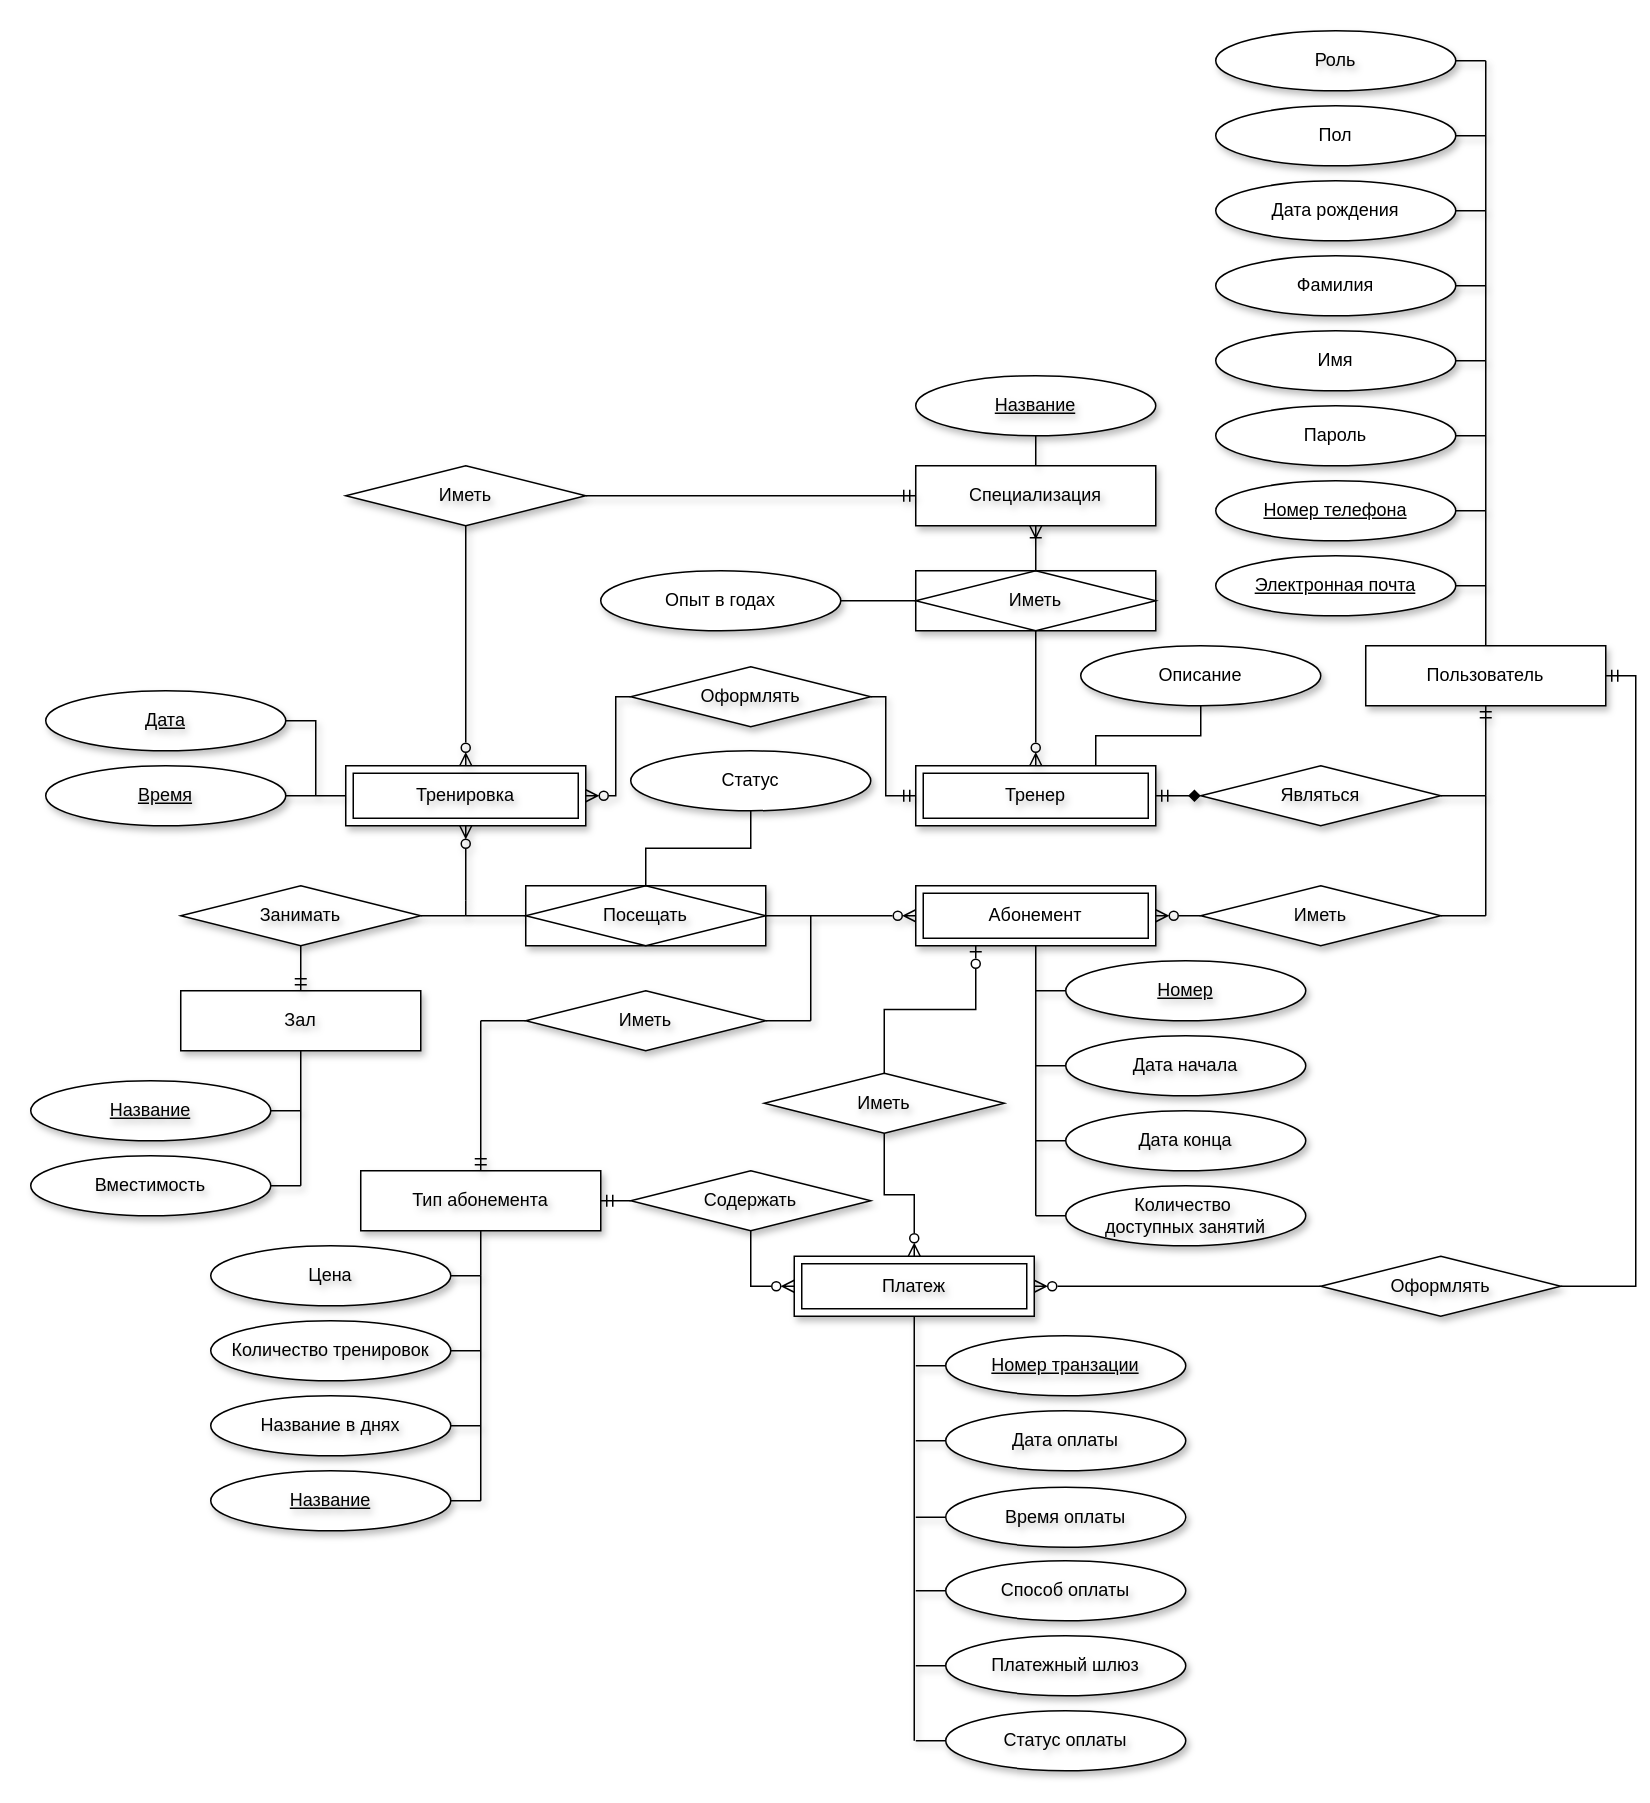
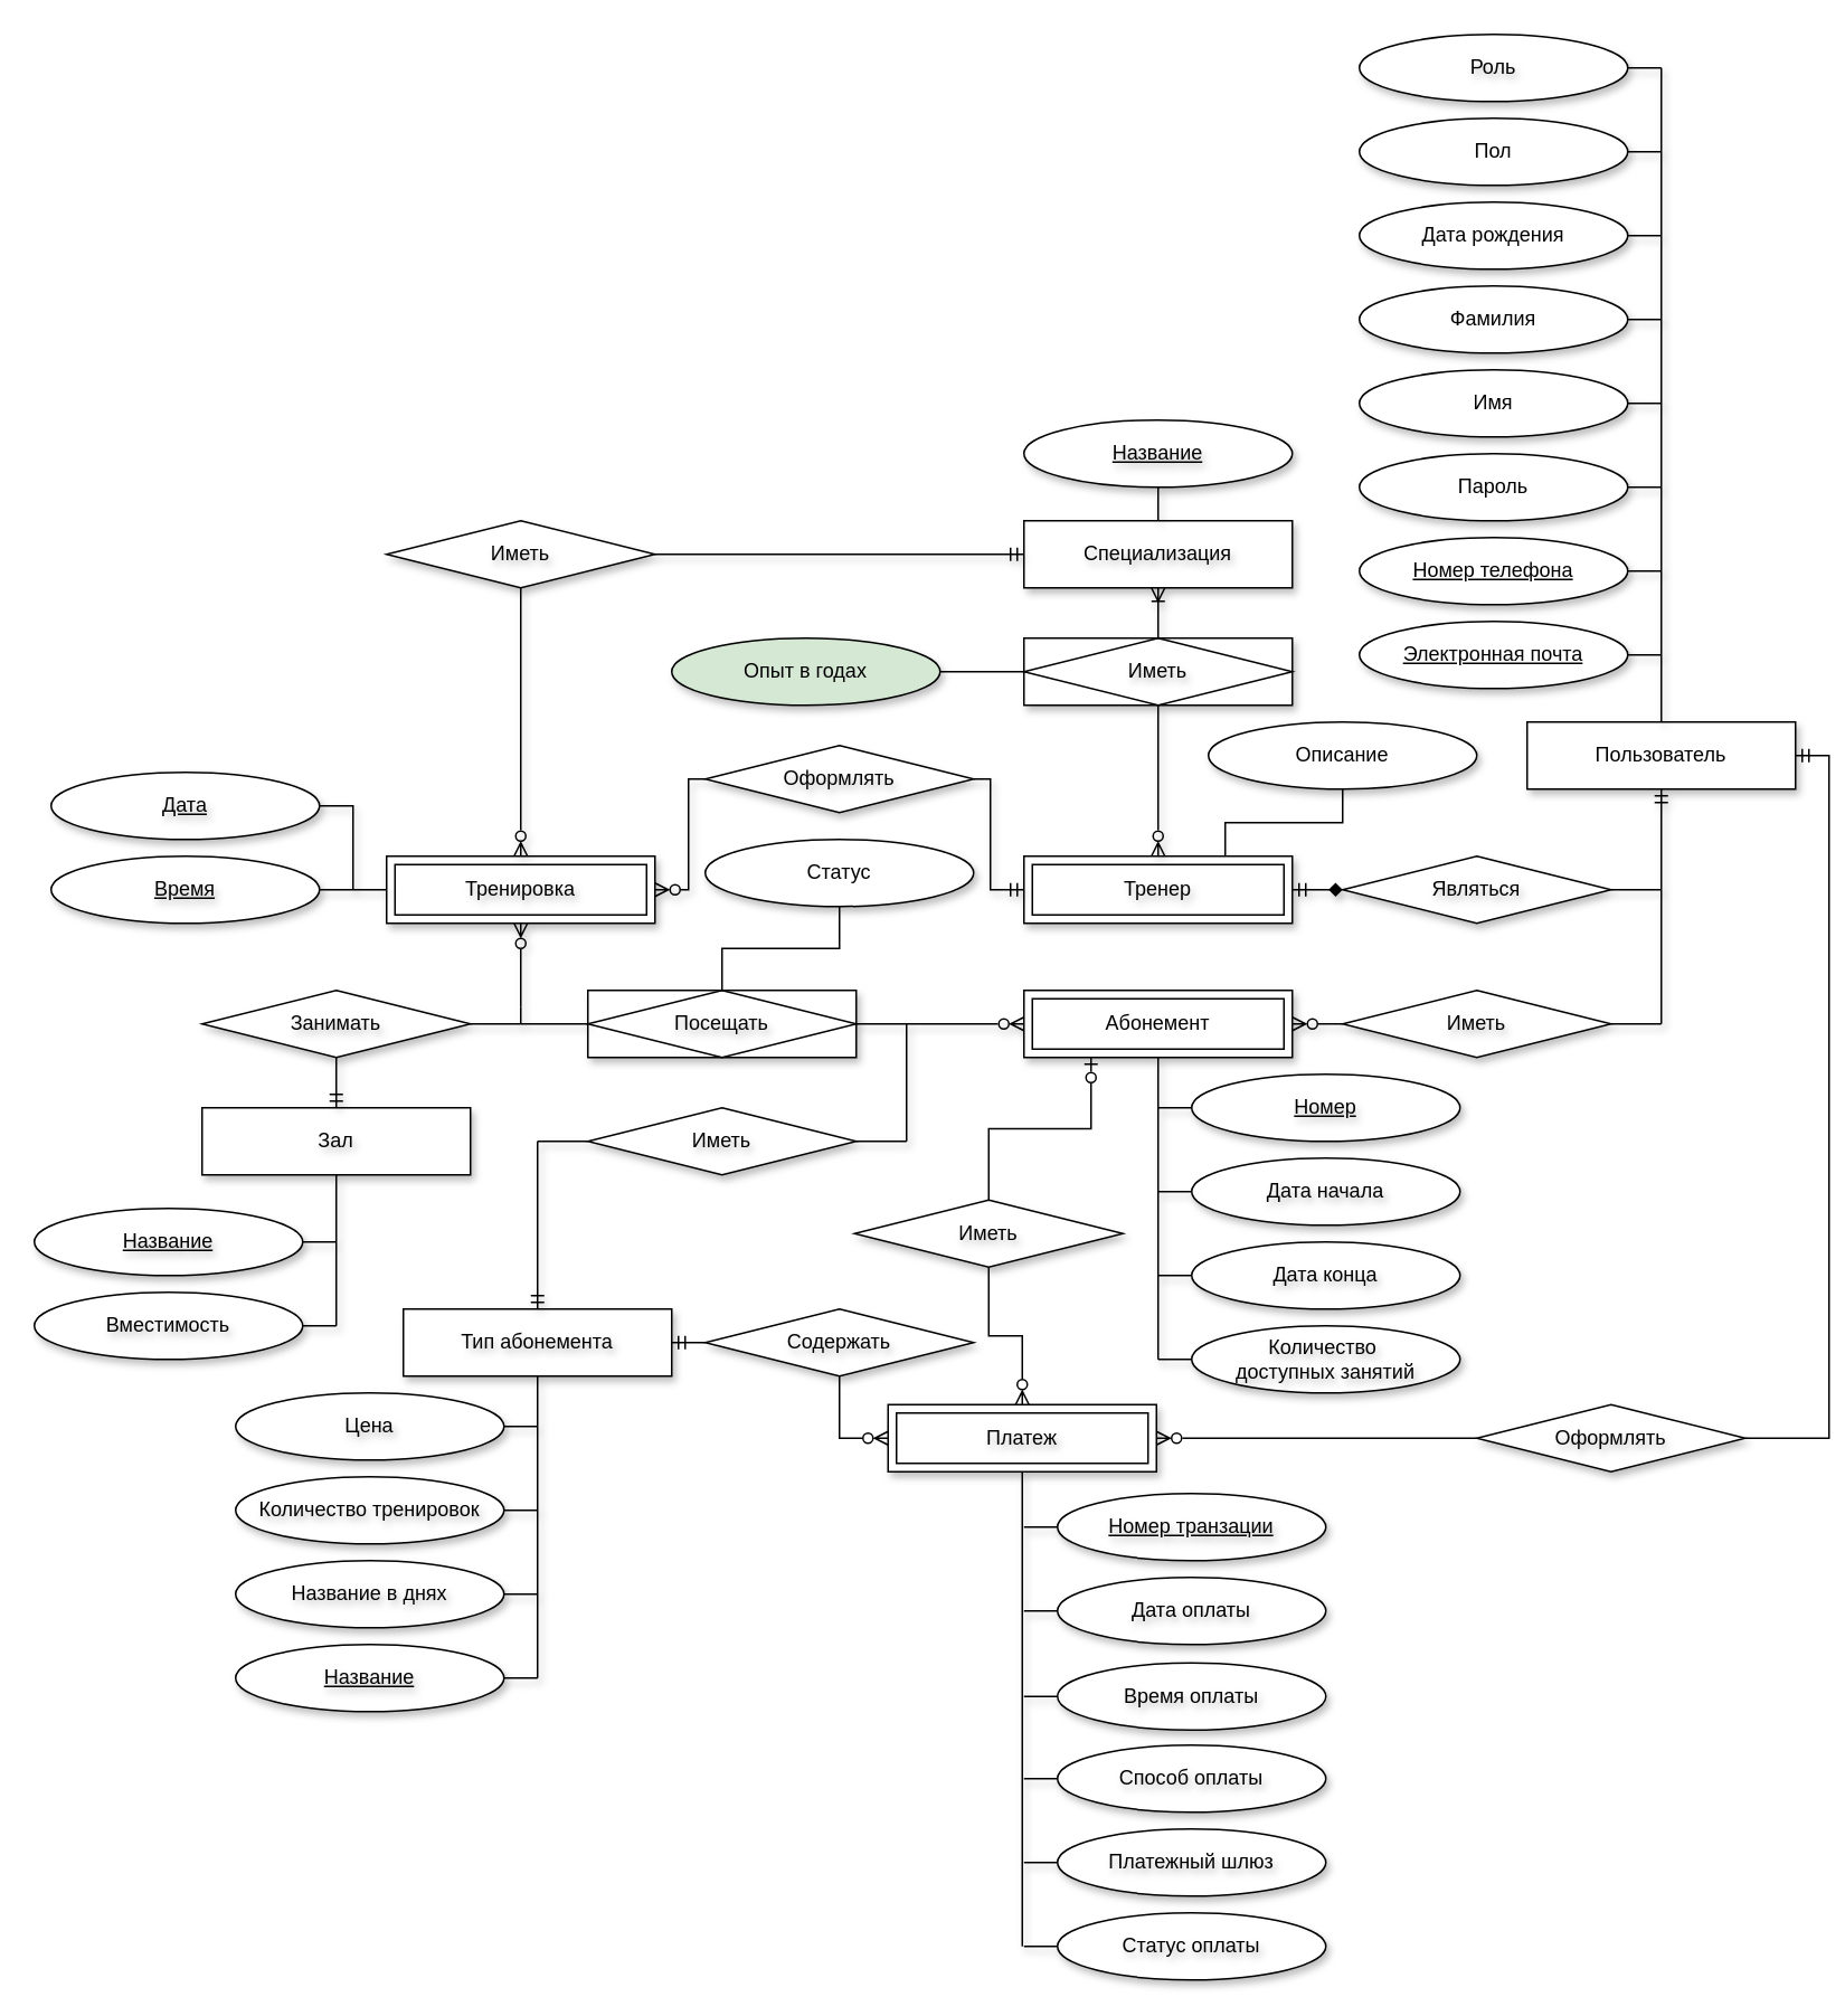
- <mxCell id="81" value="Опыт в годах" style="ellipse;whiteSpace=wrap;html=1;textShadow=0;shadow=1;" parent="1" vertex="1"><mxGeometry x="400" y="380" width="160" height="40" as="geometry" /></mxCell>
+ <mxCell id="81" value="Опыт в годах" style="ellipse;whiteSpace=wrap;html=1;textShadow=0;shadow=1;fillColor=#d5e8d4;" parent="1" vertex="1"><mxGeometry x="400" y="380" width="160" height="40" as="geometry" /></mxCell>
